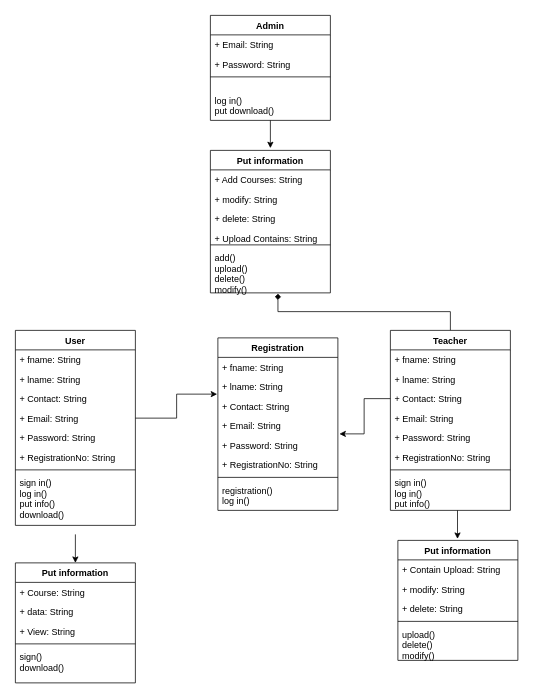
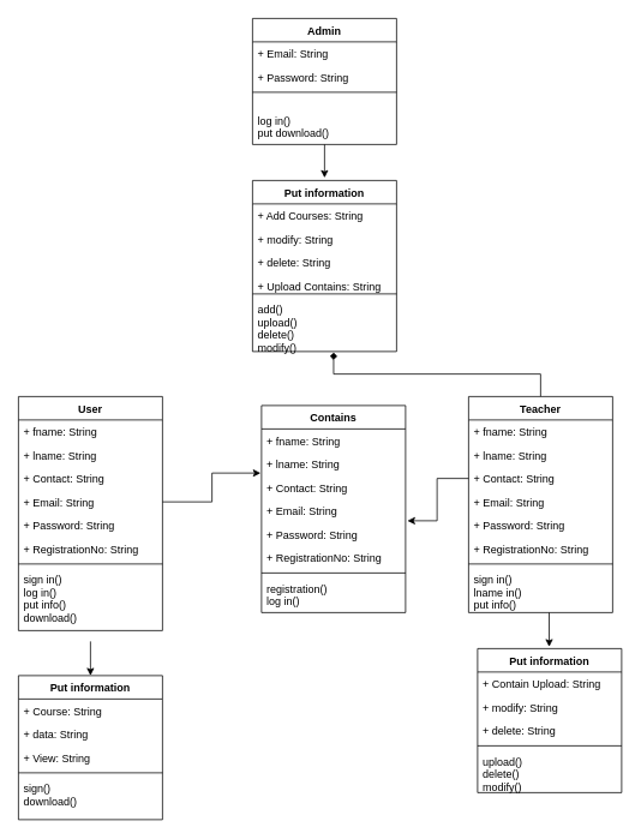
- <mxCell id="18" value="Registration" style="swimlane;fontStyle=1;align=center;verticalAlign=top;childLayout=stackLayout;horizontal=1;startSize=26;horizontalStack=0;resizeParent=1;resizeParentMax=0;resizeLast=0;collapsible=1;marginBottom=0;" vertex="1" parent="1"><mxGeometry x="290" y="450" width="160" height="230" as="geometry" /></mxCell>
+ <mxCell id="18" value="Contains" style="swimlane;fontStyle=1;align=center;verticalAlign=top;childLayout=stackLayout;horizontal=1;startSize=26;horizontalStack=0;resizeParent=1;resizeParentMax=0;resizeLast=0;collapsible=1;marginBottom=0;" vertex="1" parent="1"><mxGeometry x="290" y="450" width="160" height="230" as="geometry" /></mxCell>
- <mxCell id="37" value="sign in()&#10;log in()&#10;put info()&#10;" style="text;strokeColor=none;fillColor=none;align=left;verticalAlign=top;spacingLeft=4;spacingRight=4;overflow=hidden;rotatable=0;points=[[0,0.5],[1,0.5]];portConstraint=eastwest;" vertex="1" parent="29"><mxGeometry y="190" width="160" height="50" as="geometry" /></mxCell>
+ <mxCell id="37" value="sign in()&#10;lname in()&#10;put info()&#10;" style="text;strokeColor=none;fillColor=none;align=left;verticalAlign=top;spacingLeft=4;spacingRight=4;overflow=hidden;rotatable=0;points=[[0,0.5],[1,0.5]];portConstraint=eastwest;" vertex="1" parent="29"><mxGeometry y="190" width="160" height="50" as="geometry" /></mxCell>
